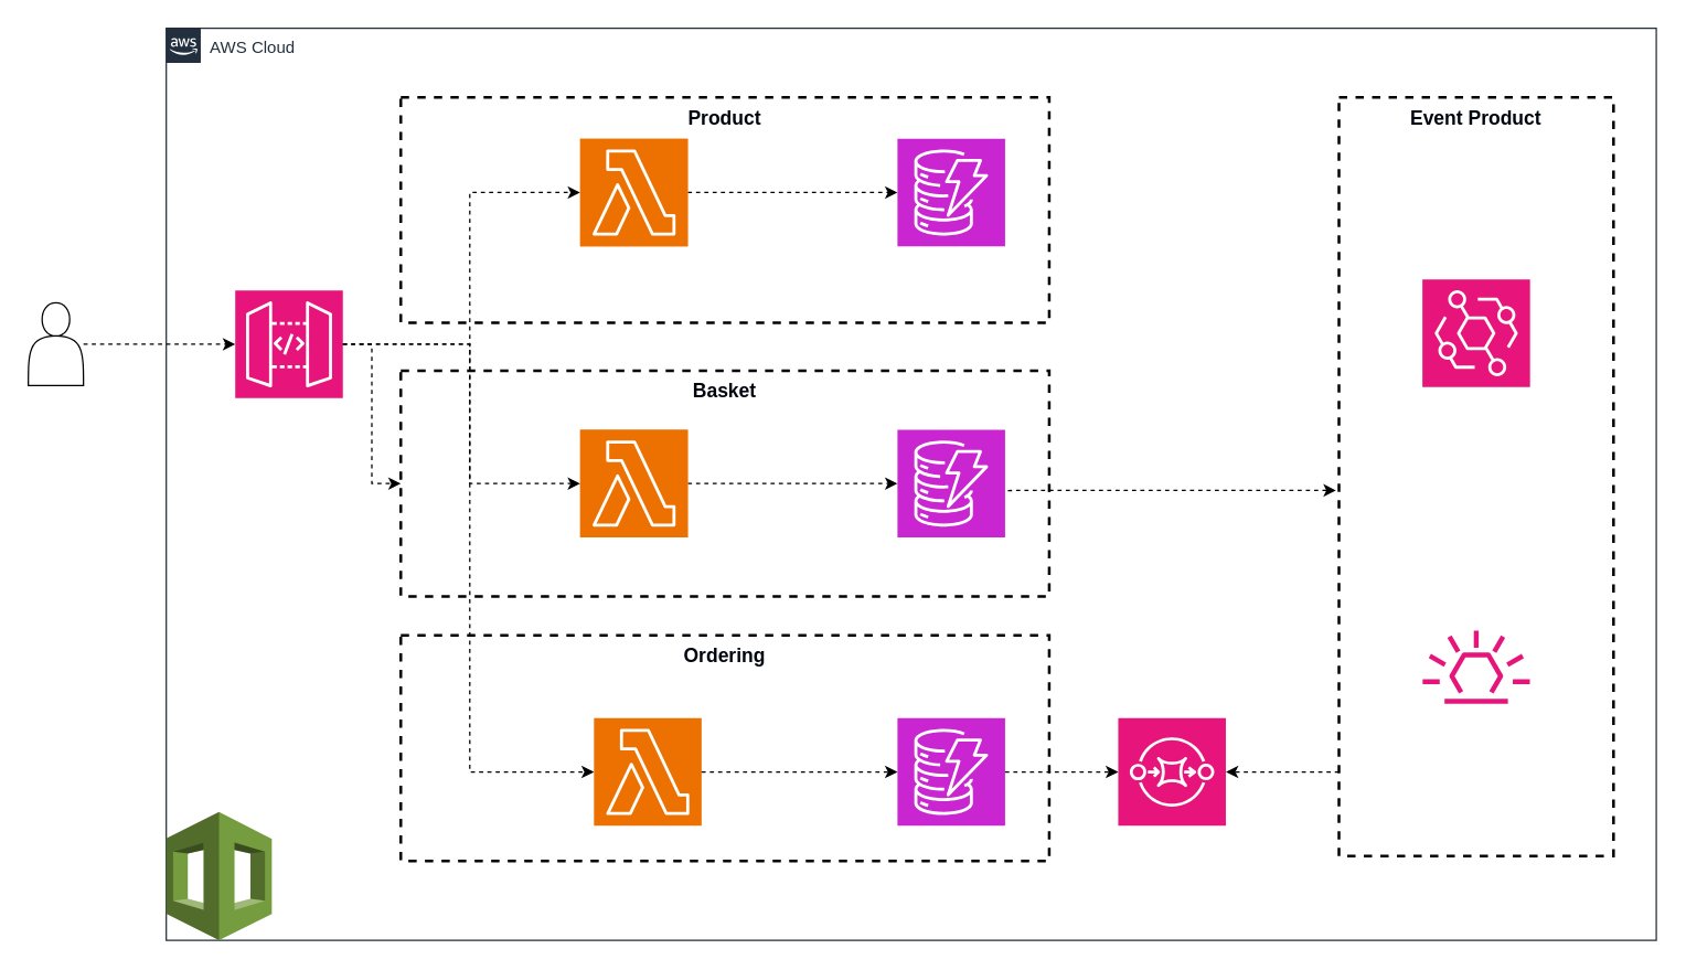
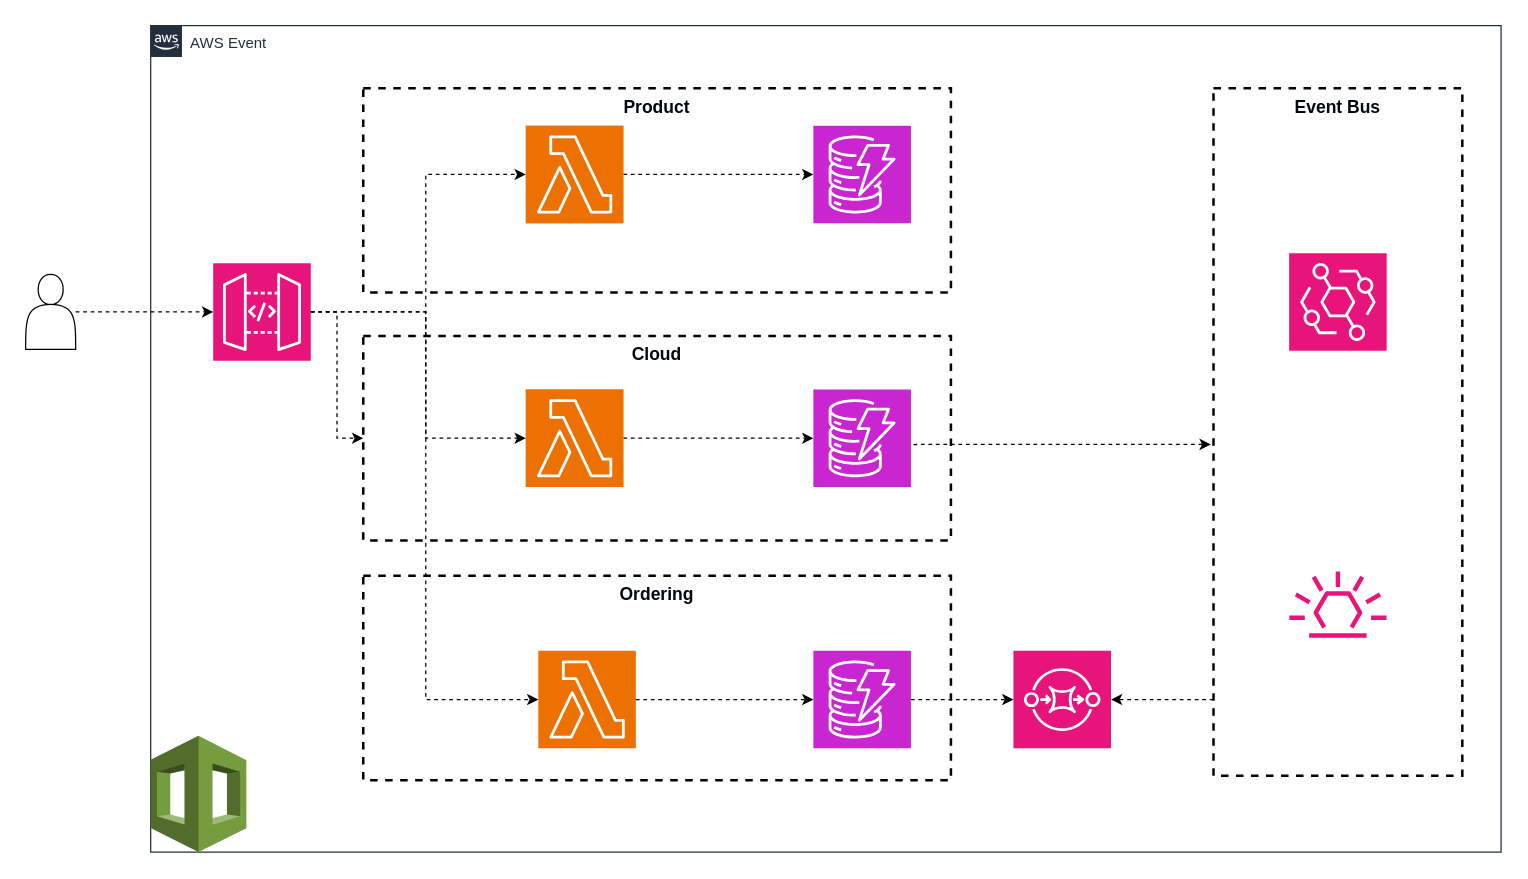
- <mxCell id="2" value="AWS Cloud" style="points=[[0,0],[0.25,0],[0.5,0],[0.75,0],[1,0],[1,0.25],[1,0.5],[1,0.75],[1,1],[0.75,1],[0.5,1],[0.25,1],[0,1],[0,0.75],[0,0.5],[0,0.25]];outlineConnect=0;gradientColor=none;html=1;whiteSpace=wrap;fontSize=12;fontStyle=0;container=1;pointerEvents=0;collapsible=0;recursiveResize=0;shape=mxgraph.aws4.group;grIcon=mxgraph.aws4.group_aws_cloud_alt;strokeColor=#232F3E;fillColor=none;verticalAlign=top;align=left;spacingLeft=30;fontColor=#232F3E;dashed=0;" vertex="1" parent="1"><mxGeometry x="120" y="20" width="1080" height="661" as="geometry" /></mxCell>
+ <mxCell id="2" value="AWS Event" style="points=[[0,0],[0.25,0],[0.5,0],[0.75,0],[1,0],[1,0.25],[1,0.5],[1,0.75],[1,1],[0.75,1],[0.5,1],[0.25,1],[0,1],[0,0.75],[0,0.5],[0,0.25]];outlineConnect=0;gradientColor=none;html=1;whiteSpace=wrap;fontSize=12;fontStyle=0;container=1;pointerEvents=0;collapsible=0;recursiveResize=0;shape=mxgraph.aws4.group;grIcon=mxgraph.aws4.group_aws_cloud_alt;strokeColor=#232F3E;fillColor=none;verticalAlign=top;align=left;spacingLeft=30;fontColor=#232F3E;dashed=0;" vertex="1" parent="1"><mxGeometry x="120" y="20" width="1080" height="661" as="geometry" /></mxCell>
- <mxCell id="15" value="&lt;font color=&quot;#00060f&quot;&gt;&lt;span style=&quot;font-size: 14px;&quot;&gt;&lt;b&gt;Event Product&lt;/b&gt;&lt;/span&gt;&lt;/font&gt;" style="fillColor=none;strokeColor=#000000;dashed=1;verticalAlign=top;fontStyle=0;fontColor=#5A6C86;whiteSpace=wrap;html=1;strokeWidth=2;" vertex="1" parent="2"><mxGeometry x="850" y="50" width="199" height="550" as="geometry" /></mxCell>
+ <mxCell id="15" value="&lt;font color=&quot;#00060f&quot;&gt;&lt;span style=&quot;font-size: 14px;&quot;&gt;&lt;b&gt;Event Bus&lt;/b&gt;&lt;/span&gt;&lt;/font&gt;" style="fillColor=none;strokeColor=#000000;dashed=1;verticalAlign=top;fontStyle=0;fontColor=#5A6C86;whiteSpace=wrap;html=1;strokeWidth=2;" vertex="1" parent="2"><mxGeometry x="850" y="50" width="199" height="550" as="geometry" /></mxCell>
- <mxCell id="28" value="&lt;div&gt;&lt;font size=&quot;1&quot; color=&quot;#00060f&quot;&gt;&lt;b style=&quot;font-size: 14px;&quot;&gt;Basket&lt;/b&gt;&lt;/font&gt;&lt;/div&gt;" style="fillColor=none;strokeColor=#000000;dashed=1;verticalAlign=top;fontStyle=0;fontColor=#5A6C86;whiteSpace=wrap;html=1;strokeWidth=2;" vertex="1" parent="2"><mxGeometry x="170" y="248.25" width="470" height="163.5" as="geometry" /></mxCell>
+ <mxCell id="28" value="&lt;div&gt;&lt;font size=&quot;1&quot; color=&quot;#00060f&quot;&gt;&lt;b style=&quot;font-size: 14px;&quot;&gt;Cloud&lt;/b&gt;&lt;/font&gt;&lt;/div&gt;" style="fillColor=none;strokeColor=#000000;dashed=1;verticalAlign=top;fontStyle=0;fontColor=#5A6C86;whiteSpace=wrap;html=1;strokeWidth=2;" vertex="1" parent="2"><mxGeometry x="170" y="248.25" width="470" height="163.5" as="geometry" /></mxCell>
